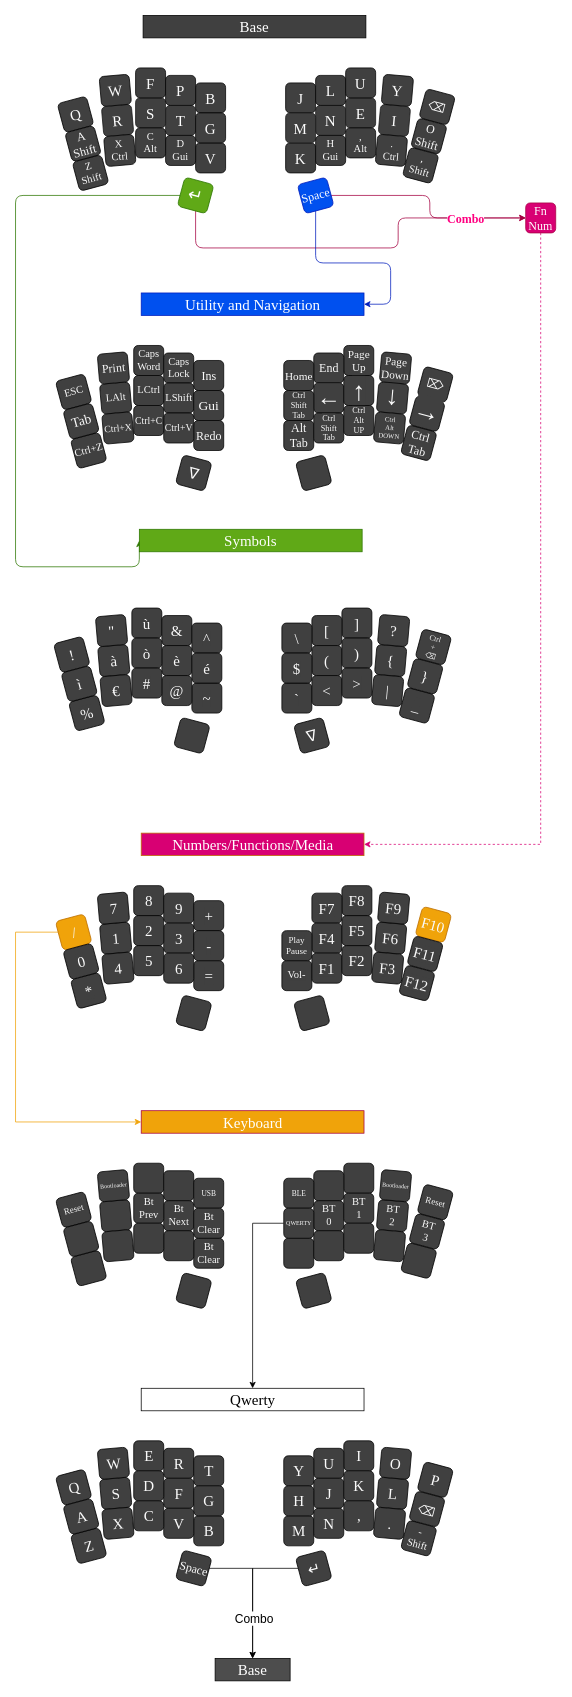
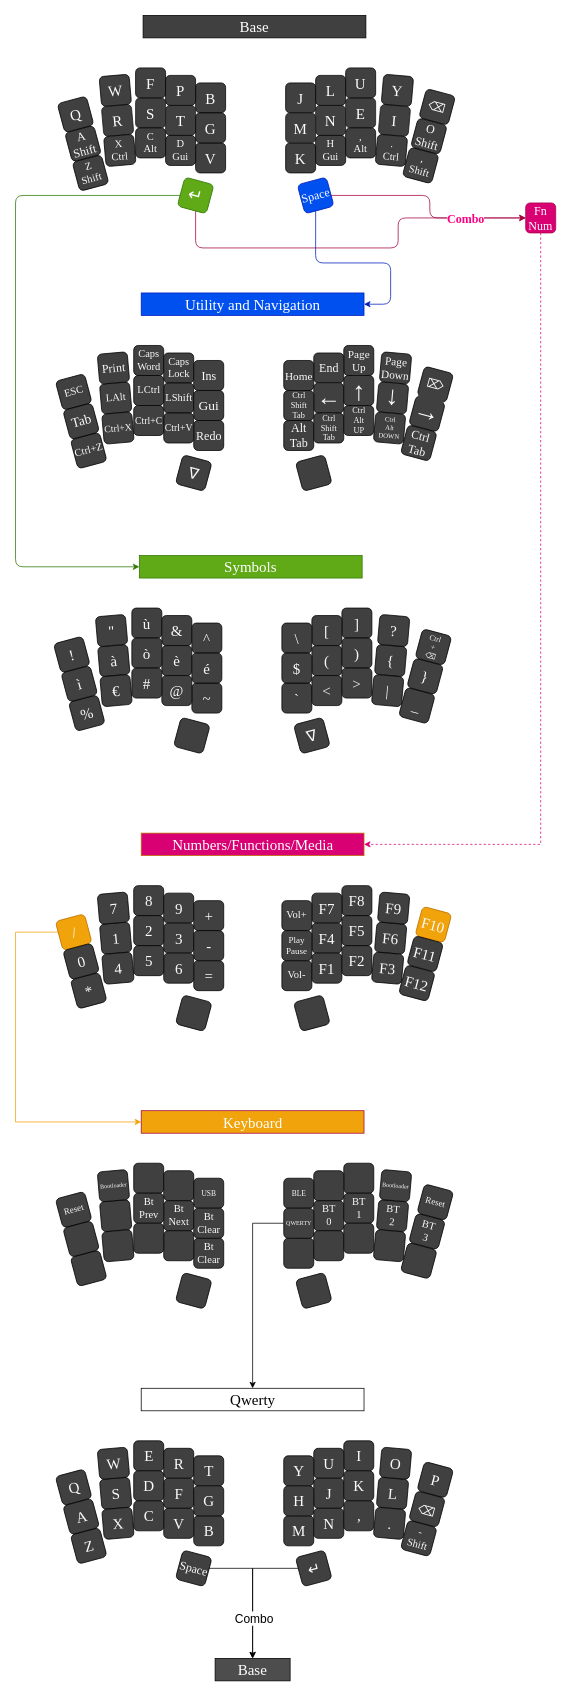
- <mxCell id="69" value="Symbols" style="rounded=0;whiteSpace=wrap;html=1;fontSize=20;fillColor=#60a917;glass=0;sketch=0;fontFamily=Lucida Console;strokeColor=#2D7600;fontColor=#ffffff;" parent="1" vertex="1"><mxGeometry x="185" y="705" width="297" height="30" as="geometry" /></mxCell>
+ <mxCell id="69" value="Symbols" style="rounded=0;whiteSpace=wrap;html=1;fontSize=20;fillColor=#60a917;glass=0;sketch=0;fontFamily=Lucida Console;strokeColor=#2D7600;fontColor=#ffffff;" parent="1" vertex="1"><mxGeometry x="185" y="740" width="297" height="30" as="geometry" /></mxCell>
+ <mxCell id="123" value="&lt;span style=&quot;color: rgb(250, 250, 250); font-family: Tahoma; font-size: 14px; font-style: normal; font-variant-ligatures: normal; font-variant-caps: normal; font-weight: 400; letter-spacing: normal; orphans: 2; text-align: center; text-indent: 0px; text-transform: none; widows: 2; word-spacing: 0px; -webkit-text-stroke-width: 0px; background-color: rgb(64, 64, 64); text-decoration-thickness: initial; text-decoration-style: initial; text-decoration-color: initial; float: none; display: inline !important;&quot;&gt;Vol+&lt;br style=&quot;font-size: 14px;&quot;&gt;&lt;/span&gt;" style="rounded=1;whiteSpace=wrap;html=1;fontSize=14;fillColor=#404040;fontFamily=Tahoma;fontColor=#FAFAFA;flipV=0;flipH=0;direction=east;" parent="1" vertex="1"><mxGeometry x="375" y="1200" width="40" height="40" as="geometry" /></mxCell>
